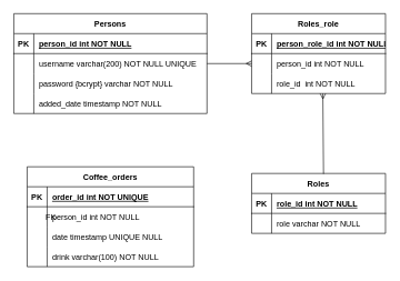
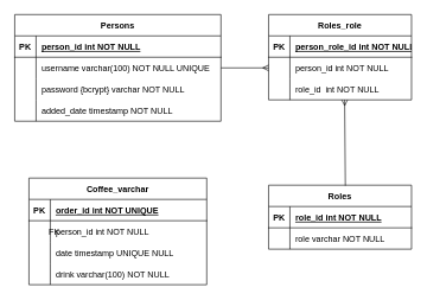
- <mxCell id="21" value="username varchar(200) NOT NULL UNIQUE" style="shape=partialRectangle;overflow=hidden;connectable=0;fillColor=none;top=0;left=0;bottom=0;right=0;align=left;spacingLeft=6;" parent="19" vertex="1"><mxGeometry x="30" width="260" height="30" as="geometry"><mxRectangle width="260" height="30" as="alternateBounds" /></mxGeometry></mxCell>
+ <mxCell id="21" value="username varchar(100) NOT NULL UNIQUE" style="shape=partialRectangle;overflow=hidden;connectable=0;fillColor=none;top=0;left=0;bottom=0;right=0;align=left;spacingLeft=6;" parent="19" vertex="1"><mxGeometry x="30" width="260" height="30" as="geometry"><mxRectangle width="260" height="30" as="alternateBounds" /></mxGeometry></mxCell>
- <mxCell id="2" value="Coffee_orders" style="shape=table;startSize=30;container=1;collapsible=1;childLayout=tableLayout;fixedRows=1;rowLines=0;fontStyle=1;align=center;resizeLast=1;" parent="1" vertex="1"><mxGeometry x="40" y="250" width="250" height="150" as="geometry" /></mxCell>
+ <mxCell id="2" value="Coffee_varchar" style="shape=table;startSize=30;container=1;collapsible=1;childLayout=tableLayout;fixedRows=1;rowLines=0;fontStyle=1;align=center;resizeLast=1;" parent="1" vertex="1"><mxGeometry x="40" y="250" width="250" height="150" as="geometry" /></mxCell>
